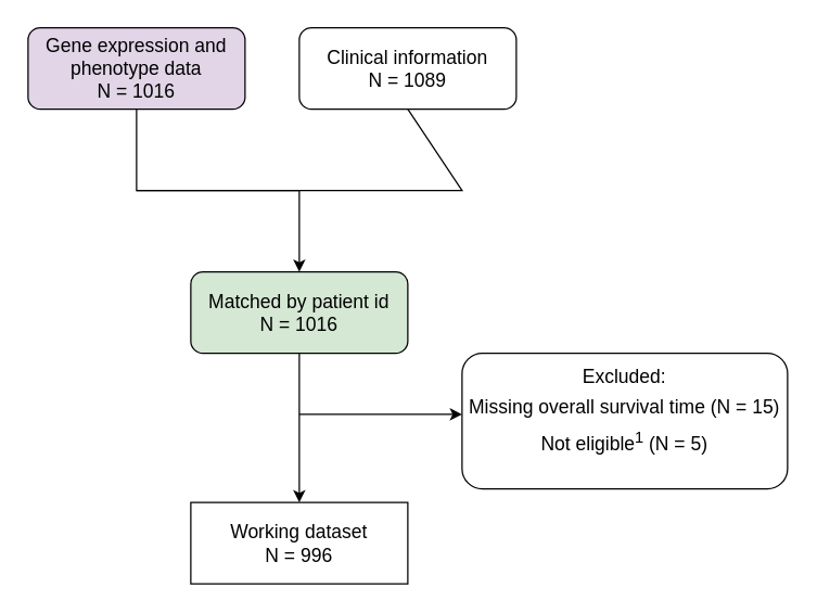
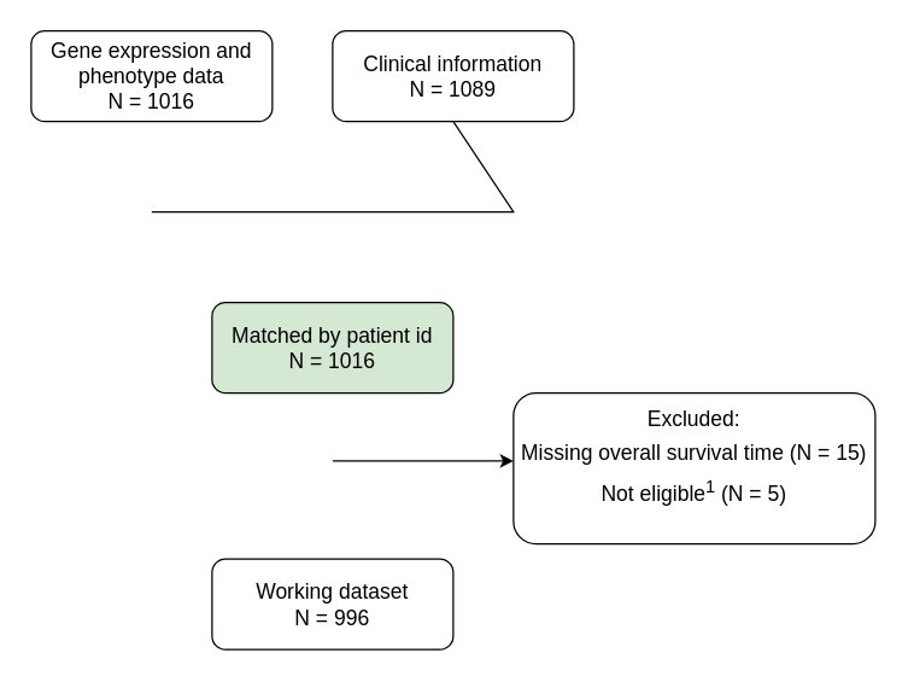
- <mxCell id="3" value="&lt;font style=&quot;font-size: 14px;&quot;&gt;Gene expression and phenotype data&lt;br&gt;N = 1016&lt;/font&gt;" style="rounded=1;whiteSpace=wrap;html=1;fillColor=#e1d5e7;" vertex="1" parent="1"><mxGeometry x="20" y="20" width="160" height="60" as="geometry" /></mxCell>
+ <mxCell id="3" value="&lt;font style=&quot;font-size: 14px;&quot;&gt;Gene expression and phenotype data&lt;br&gt;N = 1016&lt;/font&gt;" style="rounded=1;whiteSpace=wrap;html=1;" vertex="1" parent="1"><mxGeometry x="20" y="20" width="160" height="60" as="geometry" /></mxCell>
- <mxCell id="2" value="" style="edgeStyle=orthogonalEdgeStyle;rounded=0;orthogonalLoop=1;jettySize=auto;html=1;" edge="1" parent="1" source="3" target="6"><mxGeometry relative="1" as="geometry"><Array as="points"><mxPoint x="100" y="140" /><mxPoint x="220" y="140" /></Array></mxGeometry></mxCell>
- <mxCell id="5" value="" style="edgeStyle=orthogonalEdgeStyle;rounded=0;orthogonalLoop=1;jettySize=auto;html=1;" edge="1" parent="1" source="6" target="8"><mxGeometry relative="1" as="geometry" /></mxCell>
- <mxCell id="8" value="&lt;font style=&quot;font-size: 14px;&quot;&gt;Working dataset&lt;br&gt;N = 996&lt;/font&gt;" style="whiteSpace=wrap;html=1;rounded=0;" vertex="1" parent="1"><mxGeometry x="140" y="370" width="160" height="60" as="geometry" /></mxCell>
+ <mxCell id="8" value="&lt;font style=&quot;font-size: 14px;&quot;&gt;Working dataset&lt;br&gt;N = 996&lt;/font&gt;" style="rounded=1;whiteSpace=wrap;html=1;" vertex="1" parent="1"><mxGeometry x="140" y="370" width="160" height="60" as="geometry" /></mxCell>
